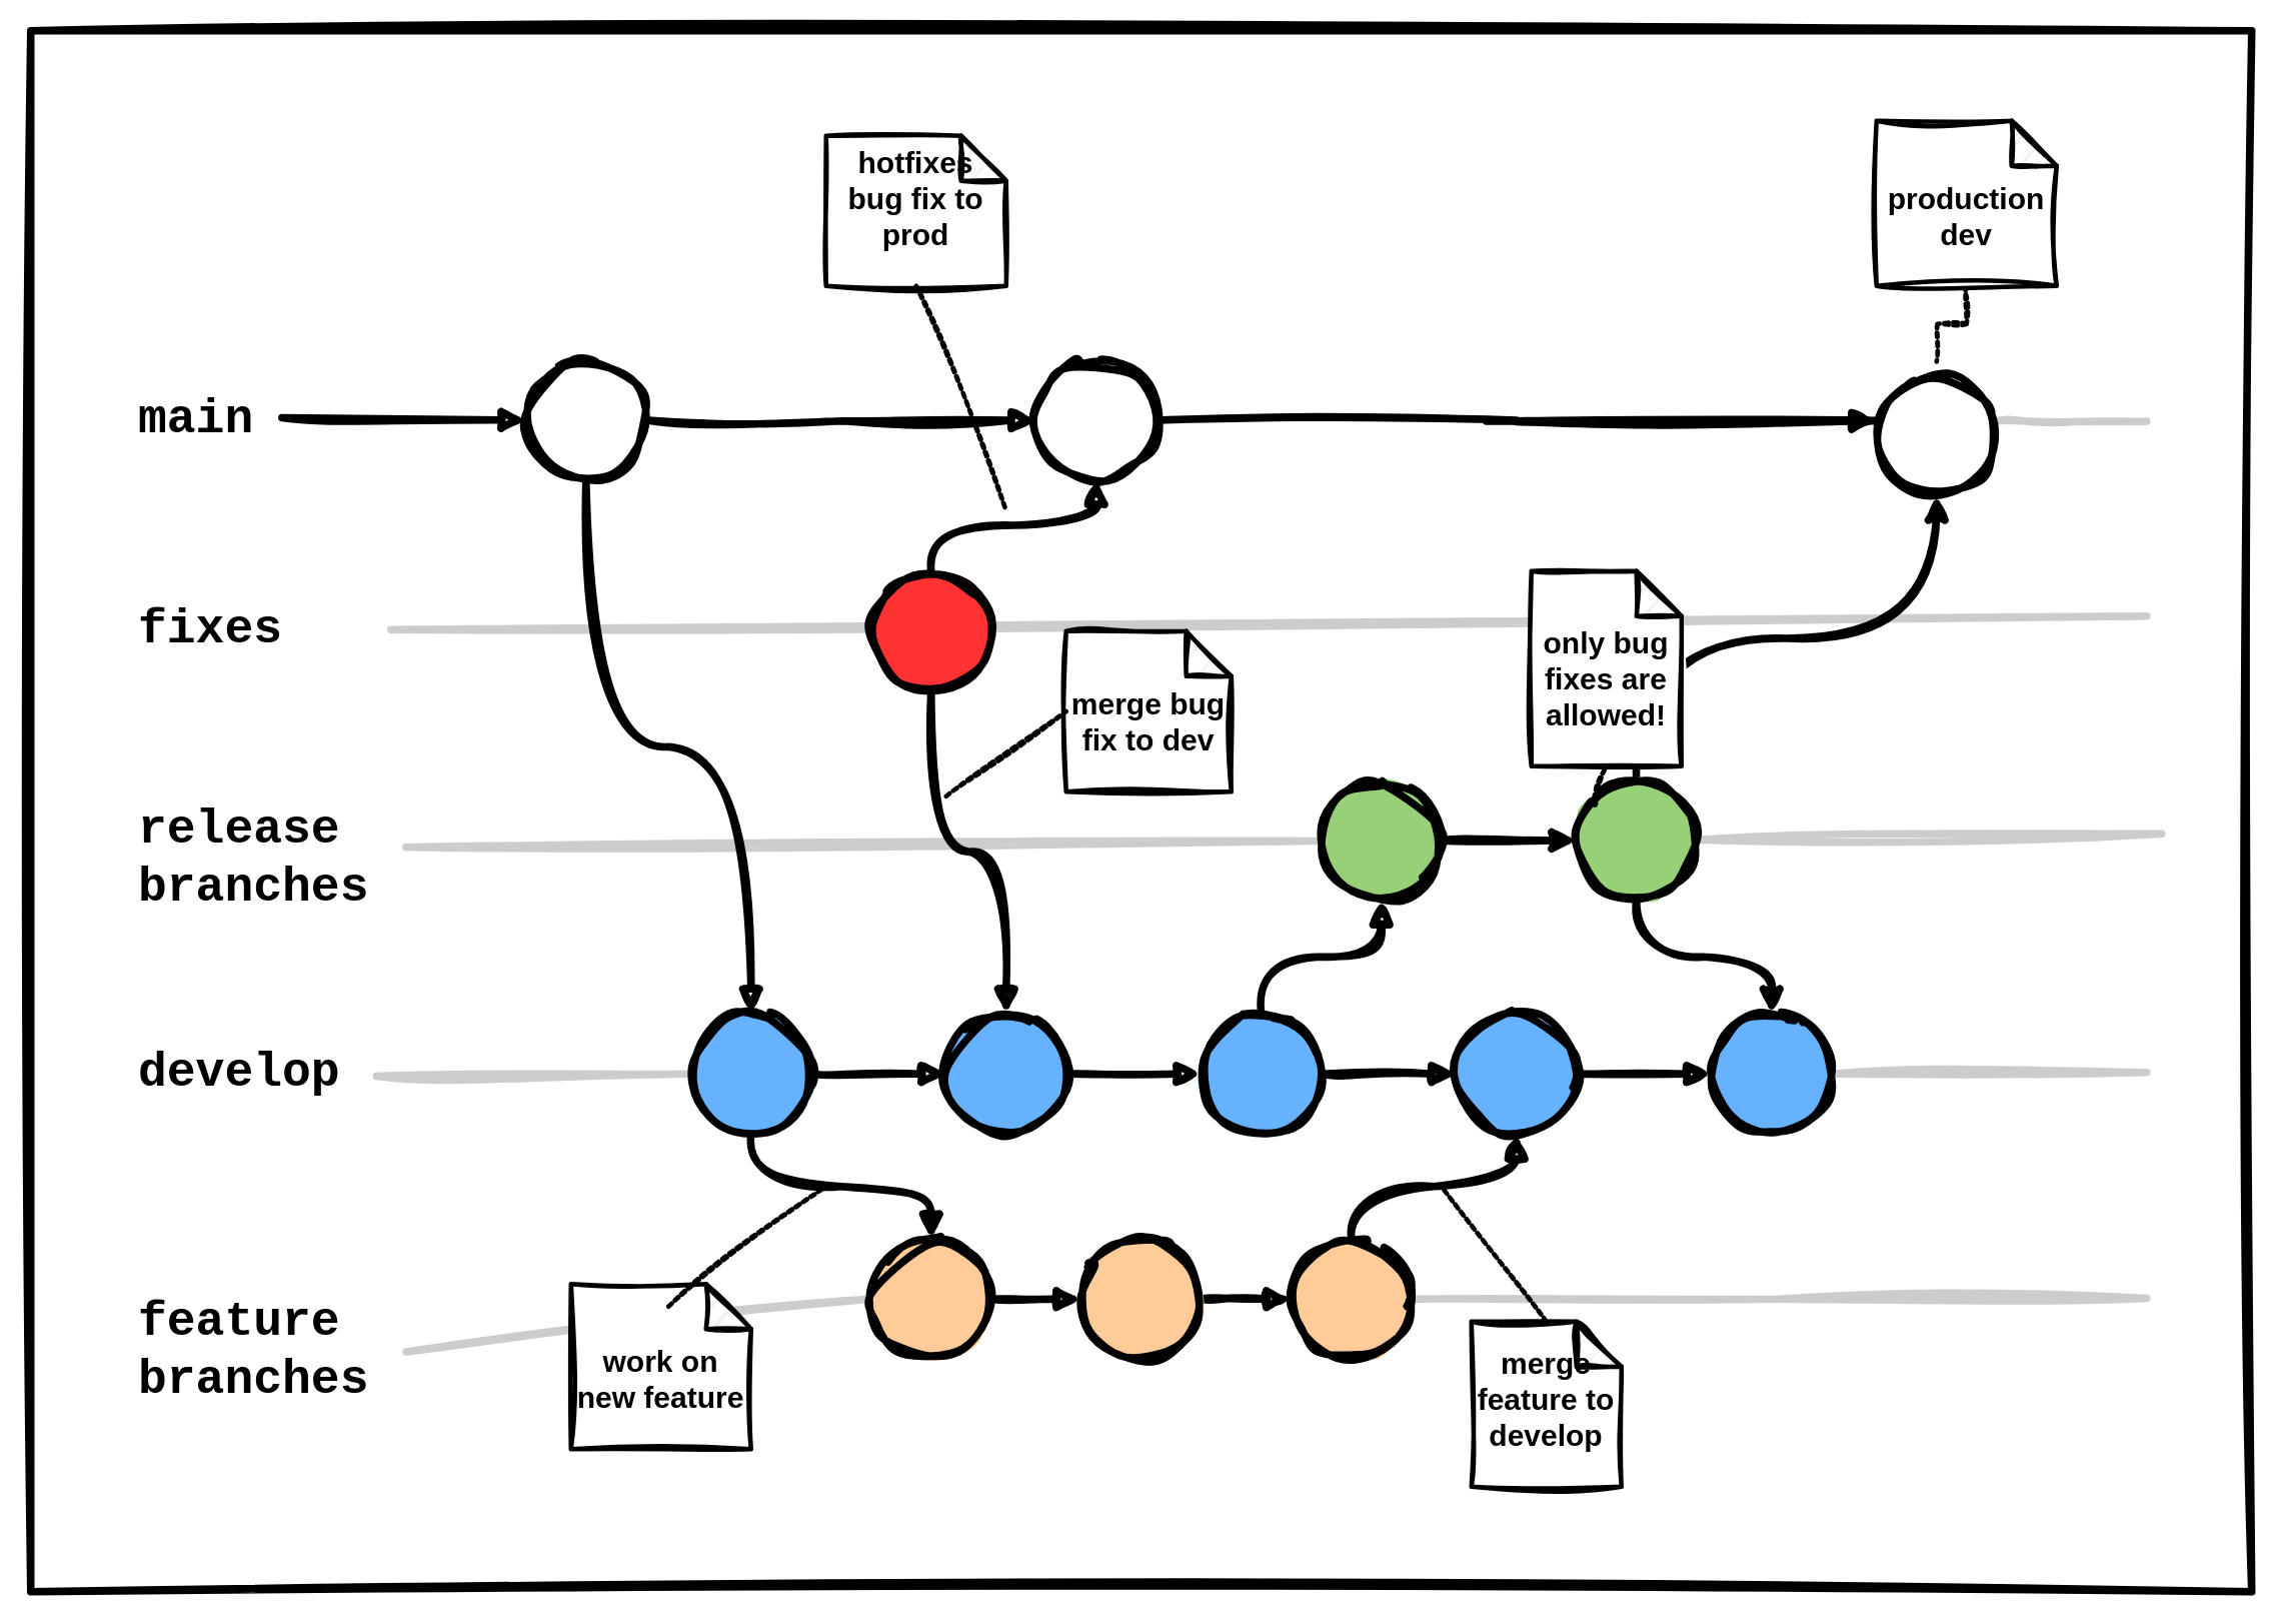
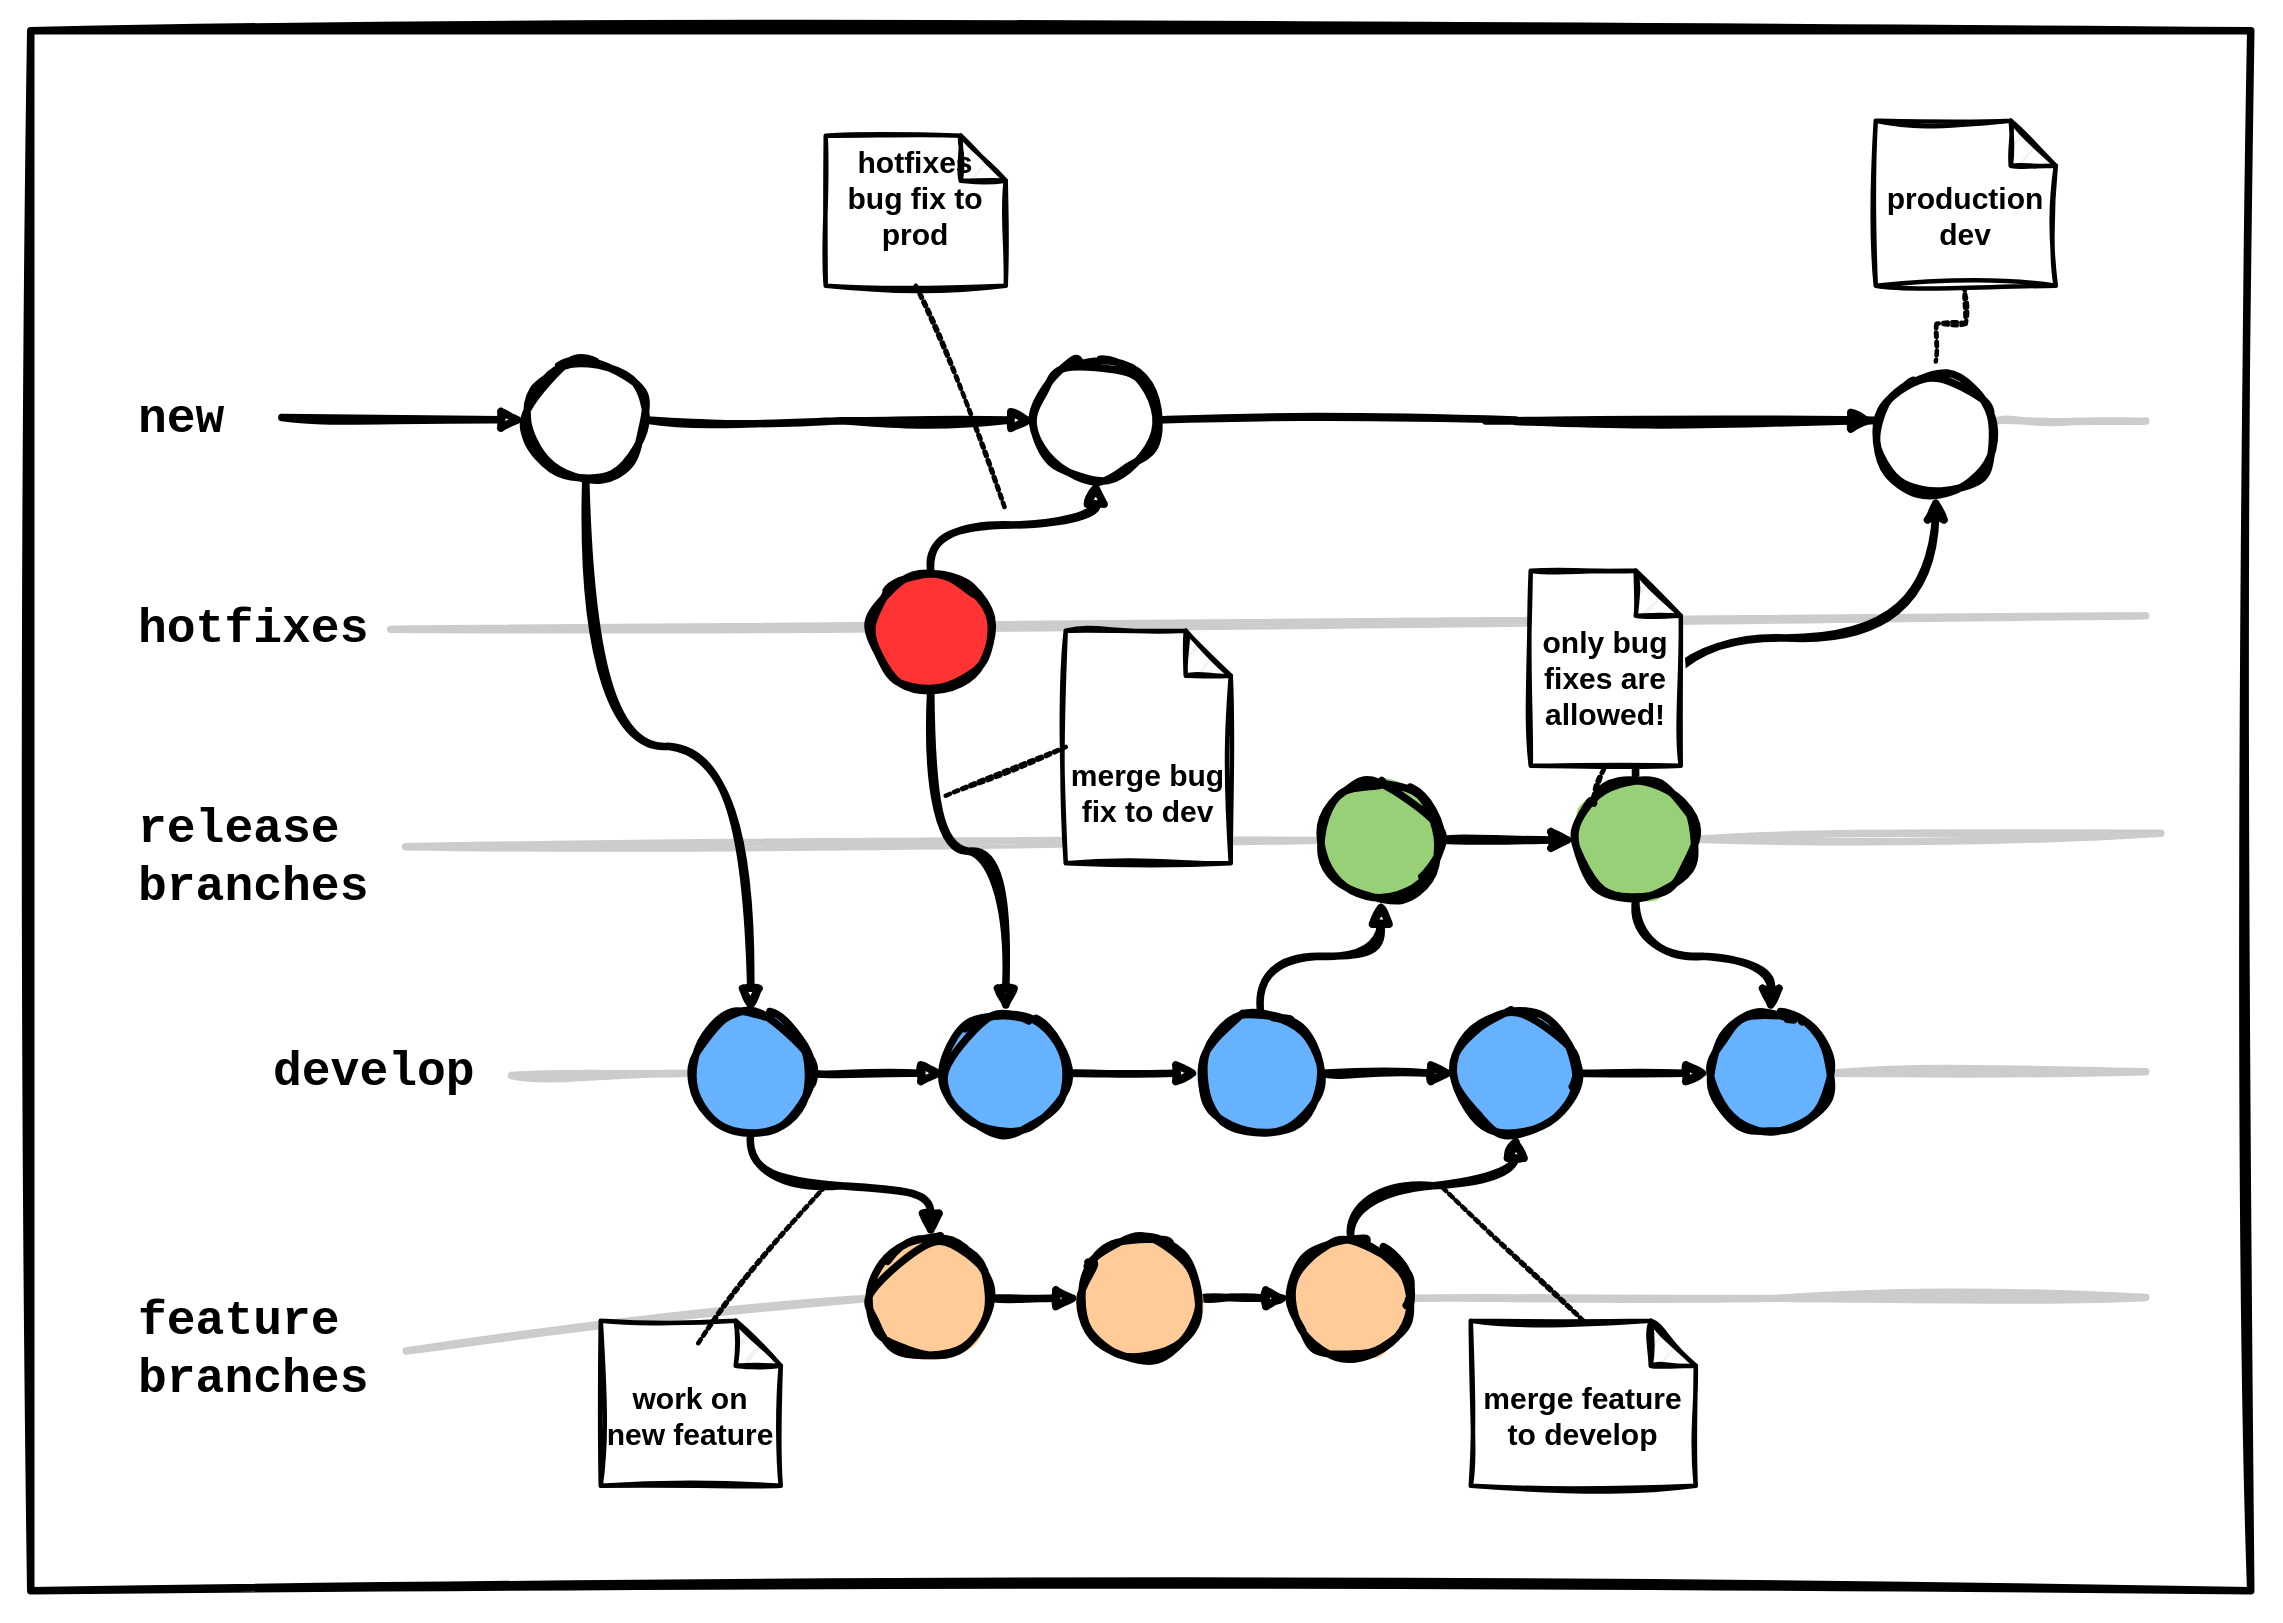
- <mxCell id="10" value="&lt;b&gt;&lt;font style=&quot;font-size: 32px;&quot;&gt;main&lt;/font&gt;&lt;/b&gt;" style="text;html=1;align=left;verticalAlign=middle;resizable=0;points=[];autosize=1;strokeColor=none;fillColor=none;sketch=1;curveFitting=1;jiggle=2;fontFamily=Courier New;" parent="1" vertex="1"><mxGeometry x="90" y="254.5" width="100" height="50" as="geometry" /></mxCell>
+ <mxCell id="10" value="&lt;b&gt;&lt;font style=&quot;font-size: 32px;&quot;&gt;new&lt;/font&gt;&lt;/b&gt;" style="text;html=1;align=left;verticalAlign=middle;resizable=0;points=[];autosize=1;strokeColor=none;fillColor=none;sketch=1;curveFitting=1;jiggle=2;fontFamily=Courier New;" parent="1" vertex="1"><mxGeometry x="90" y="254.5" width="100" height="50" as="geometry" /></mxCell>
- <mxCell id="40" value="&lt;b&gt;&lt;font style=&quot;font-size: 32px;&quot;&gt;fixes&lt;/font&gt;&lt;/b&gt;" style="text;html=1;align=left;verticalAlign=middle;resizable=0;points=[];autosize=1;strokeColor=none;fillColor=none;shadow=0;glass=0;sketch=1;curveFitting=1;jiggle=2;fontFamily=Courier New;" parent="1" vertex="1"><mxGeometry x="90" y="394.5" width="180" height="50" as="geometry" /></mxCell>
+ <mxCell id="40" value="&lt;b&gt;&lt;font style=&quot;font-size: 32px;&quot;&gt;hotfixes&lt;/font&gt;&lt;/b&gt;" style="text;html=1;align=left;verticalAlign=middle;resizable=0;points=[];autosize=1;strokeColor=none;fillColor=none;shadow=0;glass=0;sketch=1;curveFitting=1;jiggle=2;fontFamily=Courier New;" parent="1" vertex="1"><mxGeometry x="90" y="394.5" width="180" height="50" as="geometry" /></mxCell>
- <mxCell id="48" value="&lt;p style=&quot;line-height: 120%; font-size: 20px;&quot;&gt;&lt;b style=&quot;font-size: 20px;&quot;&gt;&lt;font style=&quot;font-size: 20px;&quot;&gt;merge bug fix to dev&lt;/font&gt;&lt;/b&gt;&lt;/p&gt;" style="shape=note;whiteSpace=wrap;html=1;backgroundOutline=1;darkOpacity=0.05;strokeWidth=3;labelPosition=center;verticalLabelPosition=middle;align=center;verticalAlign=bottom;sketch=1;curveFitting=1;jiggle=2;fontSize=20;" parent="1" vertex="1"><mxGeometry x="710" y="420" width="110" height="107" as="geometry" /></mxCell>
+ <mxCell id="48" value="&lt;p style=&quot;line-height: 120%; font-size: 20px;&quot;&gt;&lt;b style=&quot;font-size: 20px;&quot;&gt;&lt;font style=&quot;font-size: 20px;&quot;&gt;merge bug fix to dev&lt;/font&gt;&lt;/b&gt;&lt;/p&gt;" style="shape=note;whiteSpace=wrap;html=1;backgroundOutline=1;darkOpacity=0.05;strokeWidth=3;labelPosition=center;verticalLabelPosition=middle;align=center;verticalAlign=bottom;sketch=1;curveFitting=1;jiggle=2;fontSize=20;" parent="1" vertex="1"><mxGeometry x="710" y="420" width="110" height="155" as="geometry" /></mxCell>
- <mxCell id="12" value="&lt;b&gt;&lt;font style=&quot;font-size: 32px;&quot;&gt;develop&lt;/font&gt;&lt;/b&gt;" style="text;html=1;align=left;verticalAlign=middle;resizable=0;points=[];autosize=1;strokeColor=none;fillColor=none;sketch=1;curveFitting=1;jiggle=2;fontFamily=Courier New;" parent="1" vertex="1"><mxGeometry x="90" y="690" width="160" height="50" as="geometry" /></mxCell>
+ <mxCell id="12" value="&lt;b&gt;&lt;font style=&quot;font-size: 32px;&quot;&gt;develop&lt;/font&gt;&lt;/b&gt;" style="text;html=1;align=left;verticalAlign=middle;resizable=0;points=[];autosize=1;strokeColor=none;fillColor=none;sketch=1;curveFitting=1;jiggle=2;fontFamily=Courier New;" parent="1" vertex="1"><mxGeometry x="180" y="690" width="160" height="50" as="geometry" /></mxCell>
- <mxCell id="49" value="&lt;p style=&quot;line-height: 120%; font-size: 20px;&quot;&gt;&lt;span style=&quot;font-size: 20px;&quot;&gt;&lt;b style=&quot;font-size: 20px;&quot;&gt;work on new feature&lt;/b&gt;&lt;/span&gt;&lt;/p&gt;" style="shape=note;whiteSpace=wrap;html=1;backgroundOutline=1;darkOpacity=0.05;strokeWidth=3;labelPosition=center;verticalLabelPosition=middle;align=center;verticalAlign=bottom;sketch=1;curveFitting=1;jiggle=2;fontSize=20;" parent="1" vertex="1"><mxGeometry x="380" y="855" width="120" height="110" as="geometry" /></mxCell>
+ <mxCell id="49" value="&lt;p style=&quot;line-height: 120%; font-size: 20px;&quot;&gt;&lt;span style=&quot;font-size: 20px;&quot;&gt;&lt;b style=&quot;font-size: 20px;&quot;&gt;work on new feature&lt;/b&gt;&lt;/span&gt;&lt;/p&gt;" style="shape=note;whiteSpace=wrap;html=1;backgroundOutline=1;darkOpacity=0.05;strokeWidth=3;labelPosition=center;verticalLabelPosition=middle;align=center;verticalAlign=bottom;sketch=1;curveFitting=1;jiggle=2;fontSize=20;" parent="1" vertex="1"><mxGeometry x="400" y="880" width="120" height="110" as="geometry" /></mxCell>
- <mxCell id="51" value="&lt;p style=&quot;line-height: 120%; font-size: 20px;&quot;&gt;&lt;span style=&quot;font-size: 20px;&quot;&gt;&lt;b style=&quot;font-size: 20px;&quot;&gt;merge feature to develop&lt;/b&gt;&lt;/span&gt;&lt;/p&gt;" style="shape=note;whiteSpace=wrap;html=1;backgroundOutline=1;darkOpacity=0.05;strokeWidth=3;labelPosition=center;verticalLabelPosition=middle;align=center;verticalAlign=bottom;sketch=1;curveFitting=1;jiggle=2;fontSize=20;" parent="1" vertex="1"><mxGeometry x="980" y="880" width="100" height="110" as="geometry" /></mxCell>
+ <mxCell id="51" value="&lt;p style=&quot;line-height: 120%; font-size: 20px;&quot;&gt;&lt;span style=&quot;font-size: 20px;&quot;&gt;&lt;b style=&quot;font-size: 20px;&quot;&gt;merge feature to develop&lt;/b&gt;&lt;/span&gt;&lt;/p&gt;" style="shape=note;whiteSpace=wrap;html=1;backgroundOutline=1;darkOpacity=0.05;strokeWidth=3;labelPosition=center;verticalLabelPosition=middle;align=center;verticalAlign=bottom;sketch=1;curveFitting=1;jiggle=2;fontSize=20;" parent="1" vertex="1"><mxGeometry x="980" y="880" width="150" height="110" as="geometry" /></mxCell>
